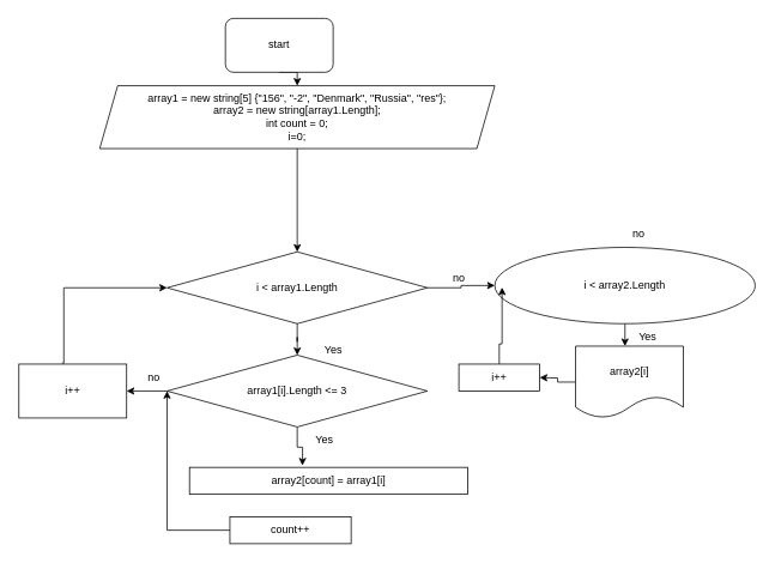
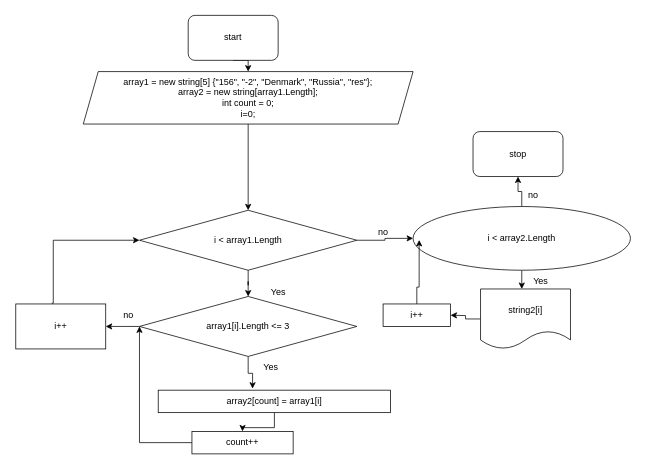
+ <mxCell id="31" value="stop" style="rounded=1;whiteSpace=wrap;html=1;" vertex="1" parent="1"><mxGeometry x="630" y="175" width="120" height="60" as="geometry" /></mxCell>
+ <mxCell id="24" style="edgeStyle=orthogonalEdgeStyle;rounded=0;orthogonalLoop=1;jettySize=auto;html=1;entryX=0.5;entryY=1;entryDx=0;entryDy=0;" edge="1" parent="1" source="25" target="31"><mxGeometry relative="1" as="geometry" /></mxCell>
- <mxCell id="28" value="array2[i]" style="shape=document;whiteSpace=wrap;html=1;boundedLbl=1;" vertex="1" parent="1"><mxGeometry x="640" y="385" width="120" height="80" as="geometry" /></mxCell>
+ <mxCell id="28" value="string2[i]" style="shape=document;whiteSpace=wrap;html=1;boundedLbl=1;" vertex="1" parent="1"><mxGeometry x="640" y="385" width="120" height="80" as="geometry" /></mxCell>
+ <mxCell id="10" style="edgeStyle=orthogonalEdgeStyle;rounded=0;orthogonalLoop=1;jettySize=auto;html=1;" edge="1" parent="1" source="11" target="14"><mxGeometry relative="1" as="geometry" /></mxCell>
